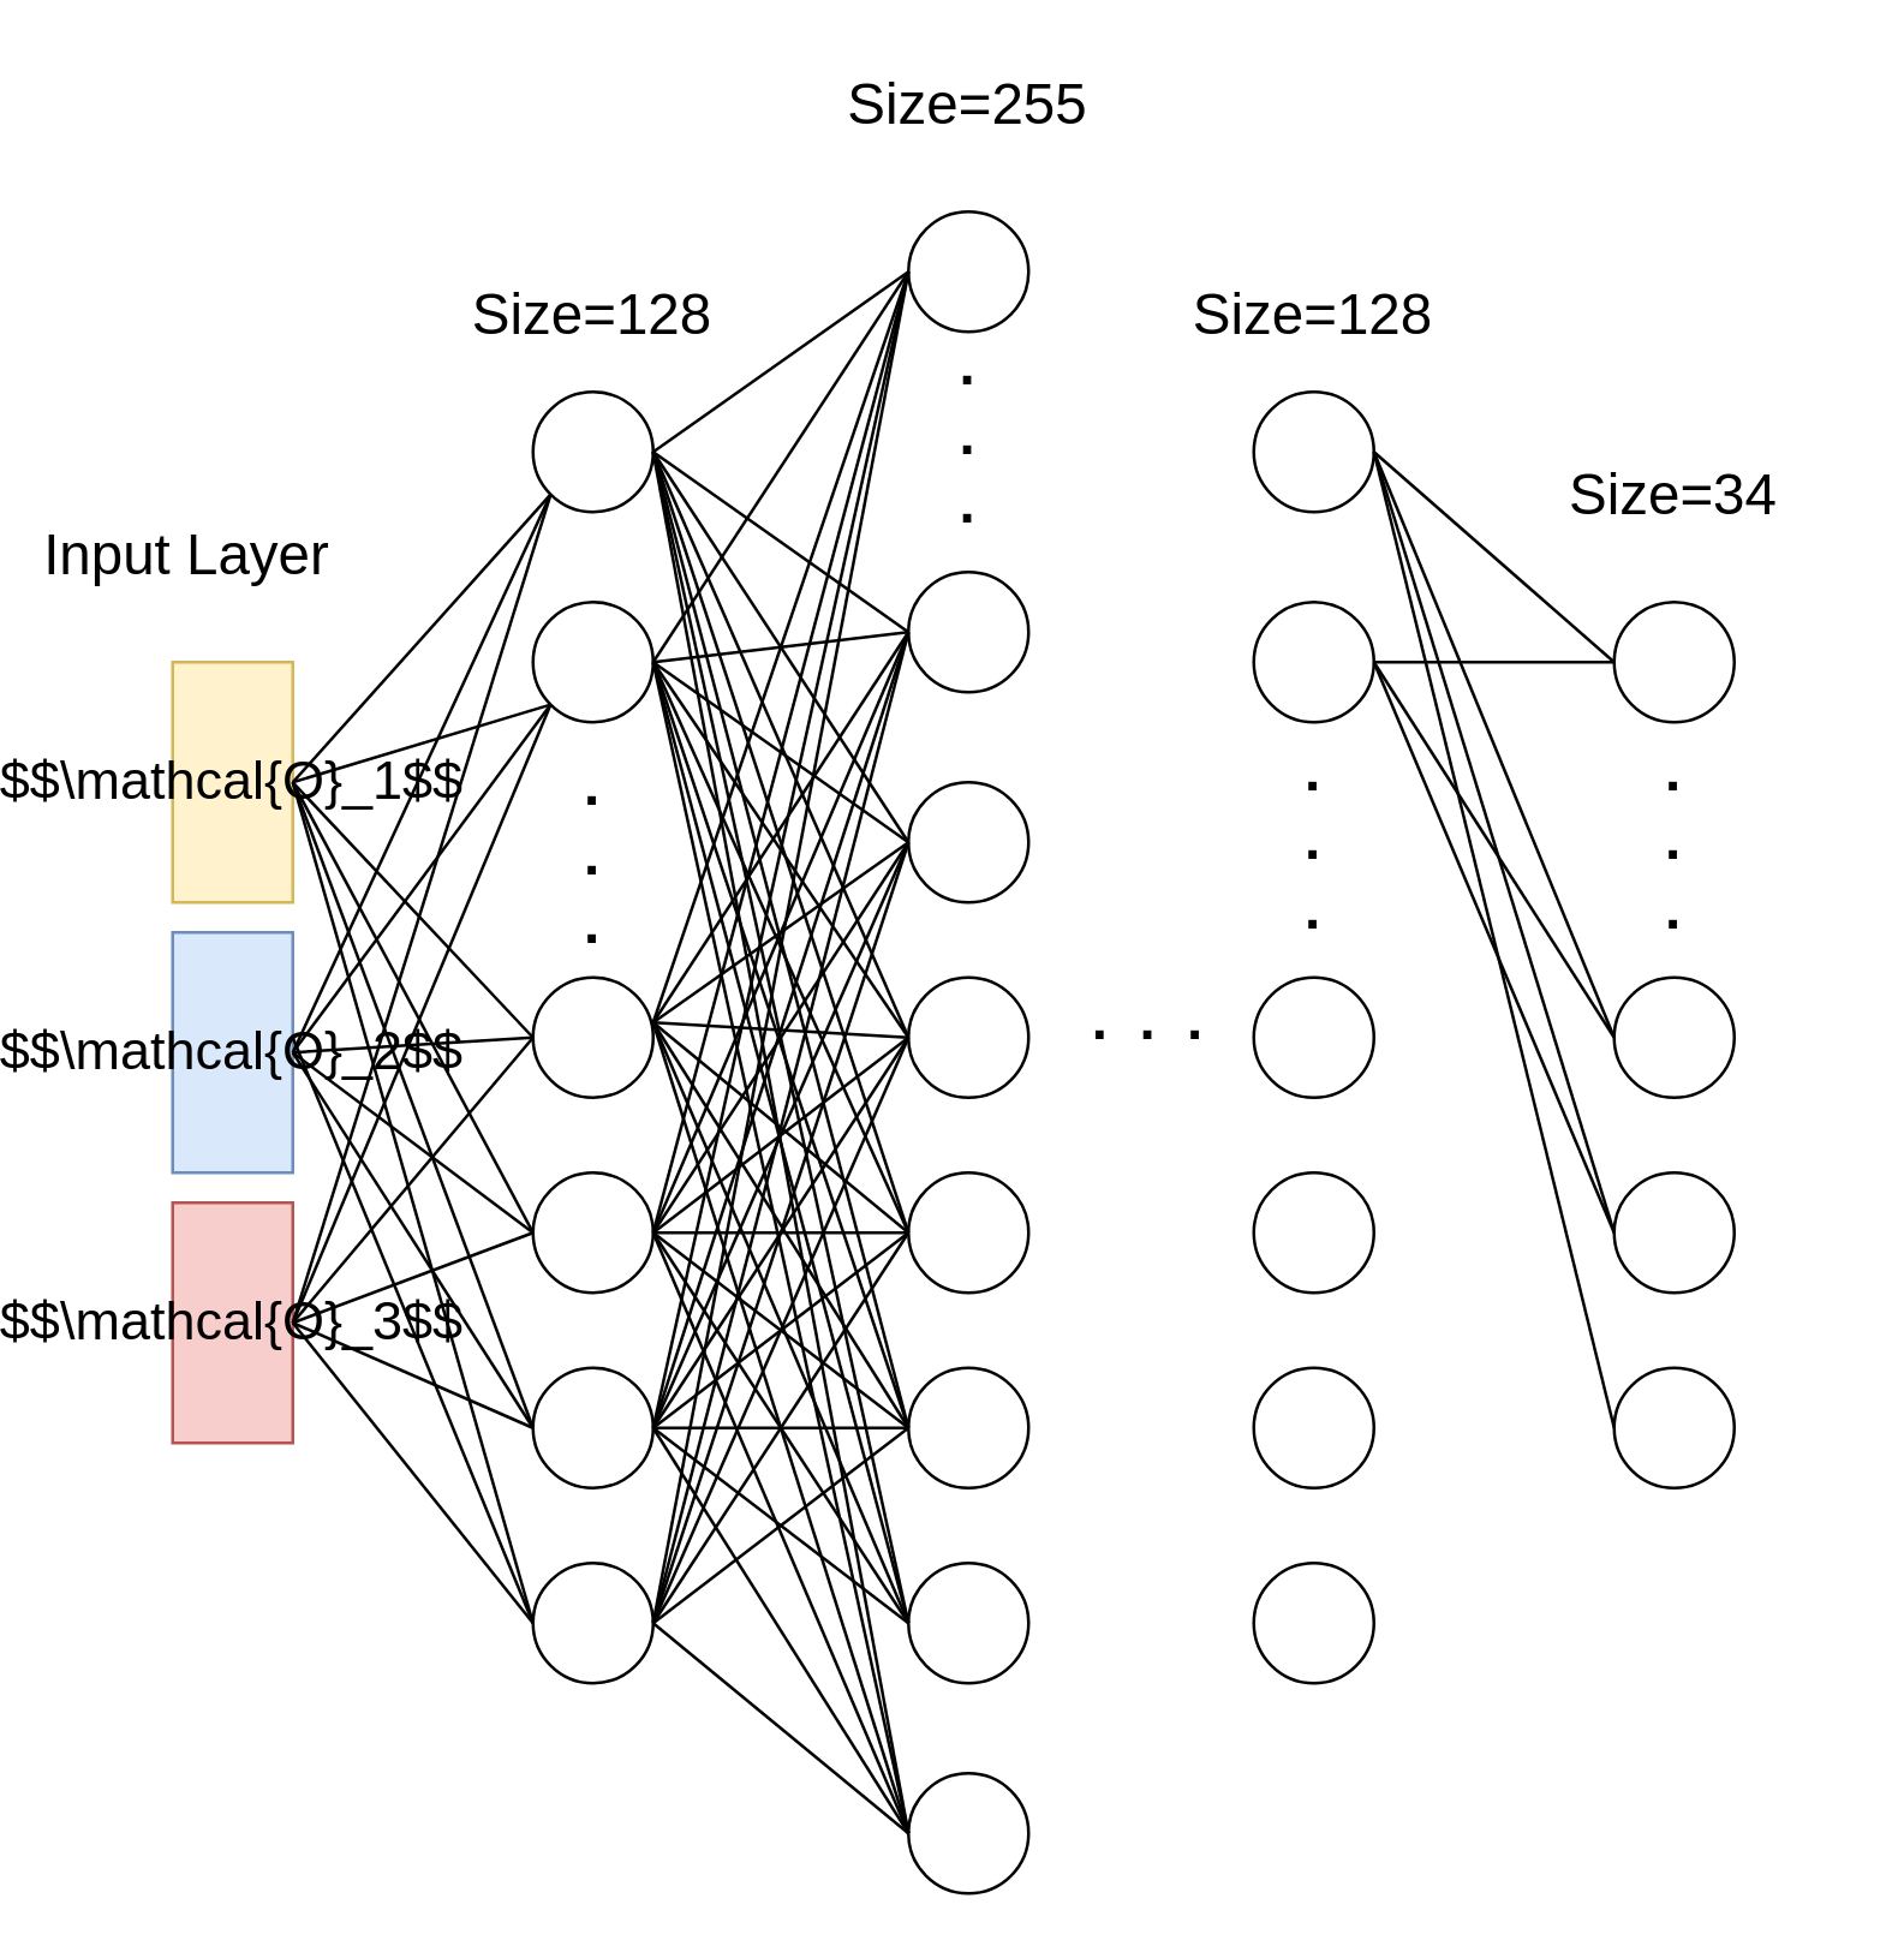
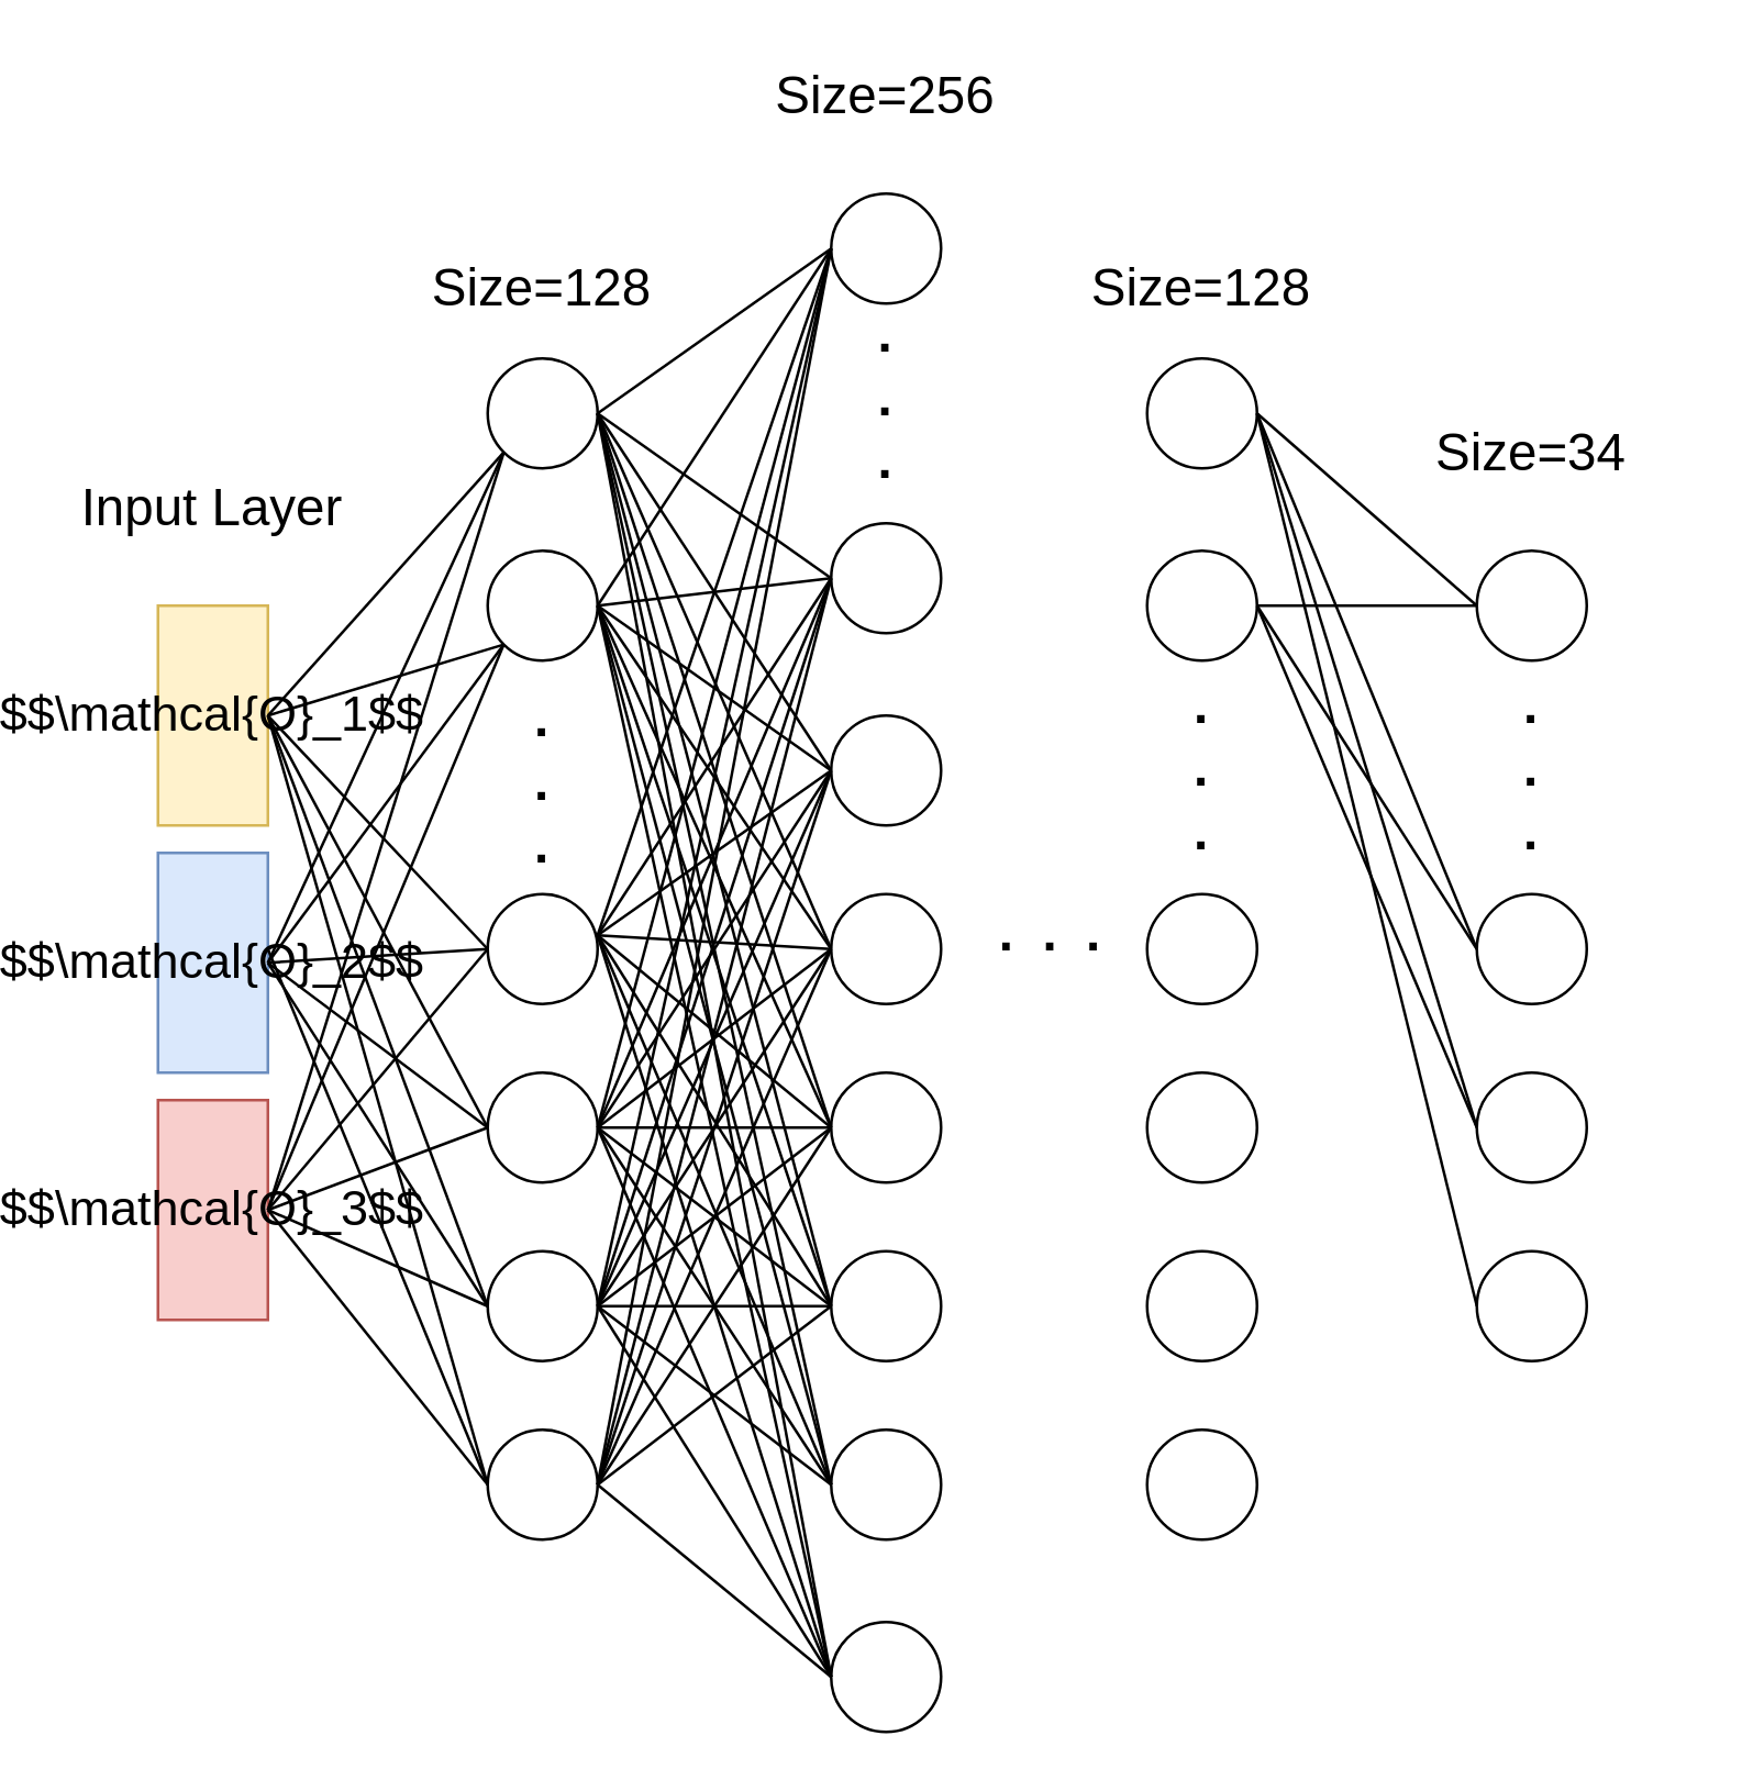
- <mxCell id="38" value="Size=255" style="text;html=1;strokeColor=none;fillColor=none;align=center;verticalAlign=middle;whiteSpace=wrap;rounded=0;fontSize=19;" vertex="1" parent="1"><mxGeometry x="265" y="20" width="110" height="30" as="geometry" /></mxCell>
+ <mxCell id="38" value="Size=256" style="text;html=1;strokeColor=none;fillColor=none;align=center;verticalAlign=middle;whiteSpace=wrap;rounded=0;fontSize=19;" vertex="1" parent="1"><mxGeometry x="265" y="20" width="110" height="30" as="geometry" /></mxCell>
- <mxCell id="33" value="Input Layer" style="text;html=1;strokeColor=none;fillColor=none;align=center;verticalAlign=middle;whiteSpace=wrap;rounded=0;fontSize=19;" vertex="1" parent="1"><mxGeometry x="5" y="170" width="110" height="30" as="geometry" /></mxCell>
+ <mxCell id="33" value="Input Layer" style="text;html=1;strokeColor=none;fillColor=none;align=center;verticalAlign=middle;whiteSpace=wrap;rounded=0;fontSize=19;" vertex="1" parent="1"><mxGeometry x="20" y="170" width="110" height="30" as="geometry" /></mxCell>
